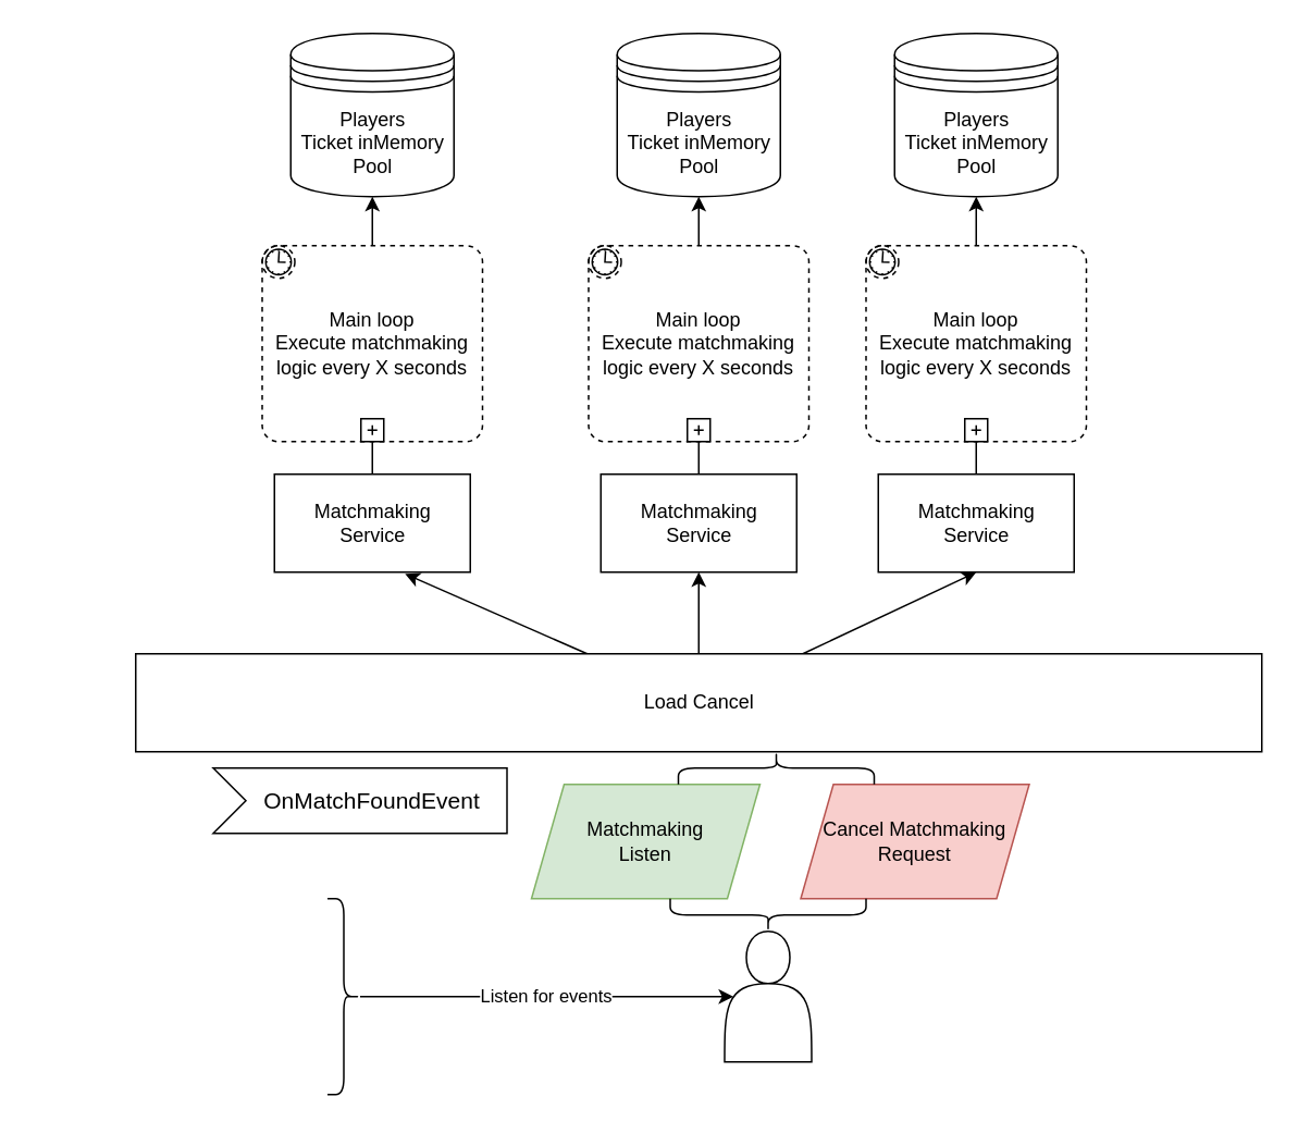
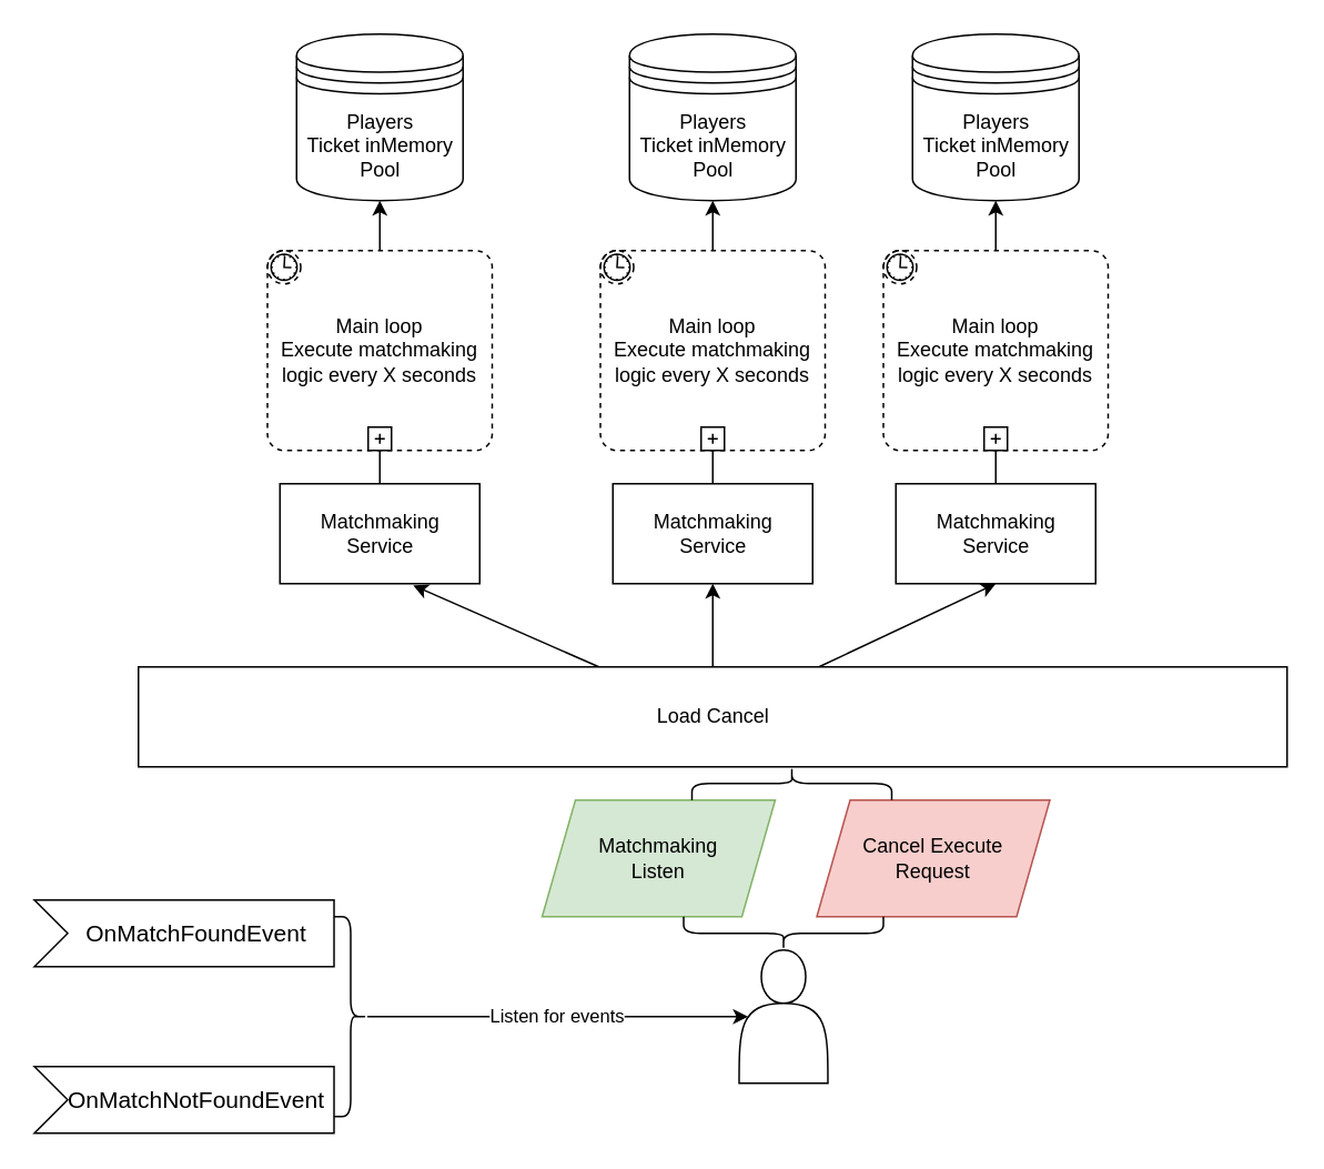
- <mxCell id="11" value="OnMatchFoundEvent" style="html=1;shape=mxgraph.infographic.ribbonSimple;notch1=20;notch2=0;align=center;verticalAlign=middle;fontSize=14;fontStyle=0;fillColor=#FFFFFF;flipH=0;spacingRight=0;spacingLeft=14;" vertex="1" parent="9"><mxGeometry x="110" y="10" width="180" height="40" as="geometry" /></mxCell>
+ <mxCell id="11" value="OnMatchFoundEvent" style="html=1;shape=mxgraph.infographic.ribbonSimple;notch1=20;notch2=0;align=center;verticalAlign=middle;fontSize=14;fontStyle=0;fillColor=#FFFFFF;flipH=0;spacingRight=0;spacingLeft=14;" vertex="1" parent="9"><mxGeometry y="80" width="180" height="40" as="geometry" /></mxCell>
- <mxCell id="14" value="Cancel Matchmaking&lt;br&gt;Request" style="shape=parallelogram;perimeter=parallelogramPerimeter;whiteSpace=wrap;html=1;fixedSize=1;fillColor=#f8cecc;strokeColor=#b85450;" vertex="1" parent="9"><mxGeometry x="470" y="20" width="140" height="70" as="geometry" /></mxCell>
+ <mxCell id="14" value="Cancel Execute&lt;br&gt;Request" style="shape=parallelogram;perimeter=parallelogramPerimeter;whiteSpace=wrap;html=1;fixedSize=1;fillColor=#f8cecc;strokeColor=#b85450;" vertex="1" parent="9"><mxGeometry x="470" y="20" width="140" height="70" as="geometry" /></mxCell>
+ <mxCell id="12" value="OnMatchNotFoundEvent" style="html=1;shape=mxgraph.infographic.ribbonSimple;notch1=20;notch2=0;align=center;verticalAlign=middle;fontSize=14;fontStyle=0;fillColor=#FFFFFF;flipH=0;spacingRight=0;spacingLeft=14;" vertex="1" parent="9"><mxGeometry y="180" width="180" height="40" as="geometry" /></mxCell>
